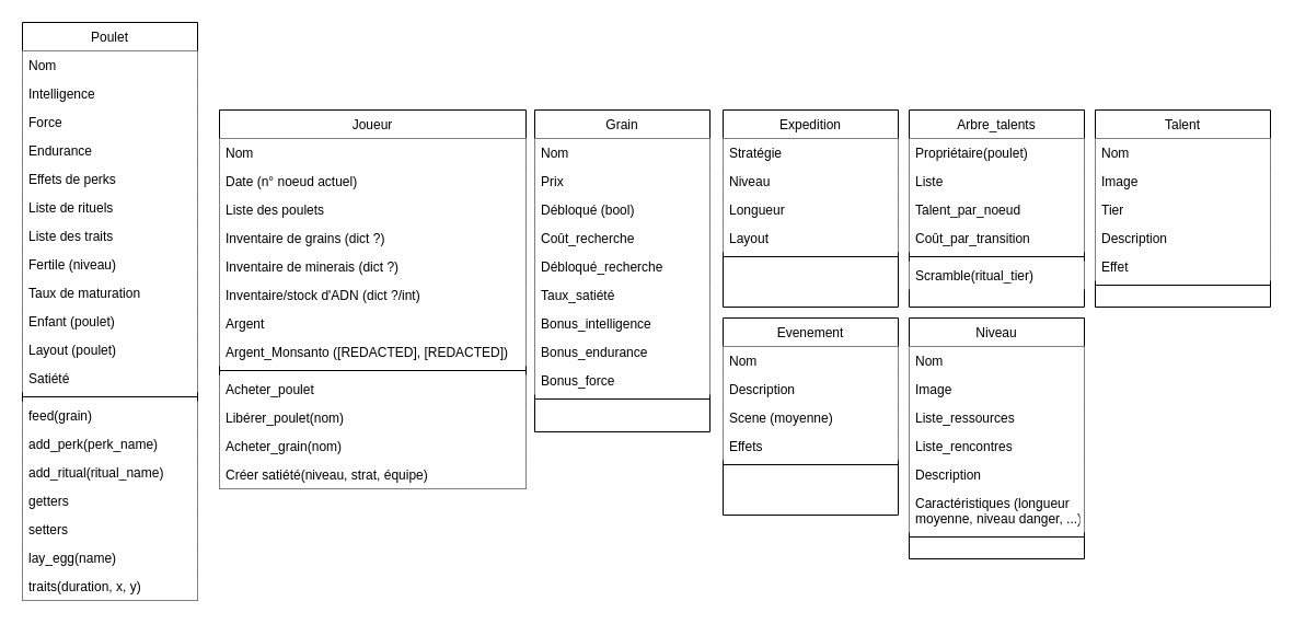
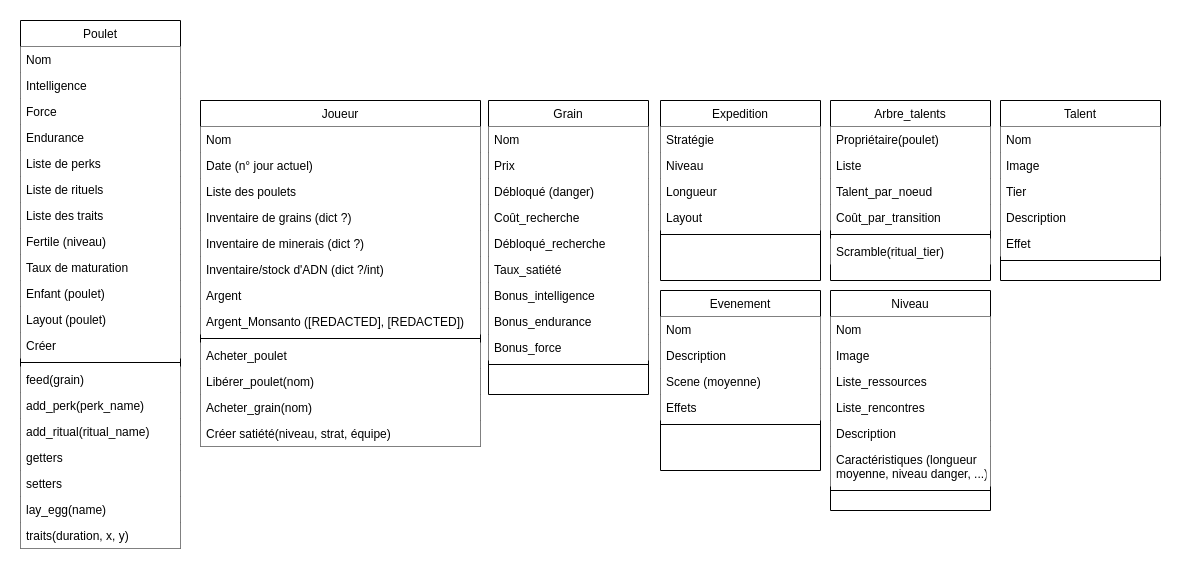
- <mxCell id="7" value="Effets de perks" style="text;align=left;verticalAlign=top;spacingLeft=4;spacingRight=4;overflow=hidden;rotatable=0;points=[[0,0.5],[1,0.5]];portConstraint=eastwest;rounded=0;shadow=0;html=0;labelBackgroundColor=#FFFFFF;fillColor=default;" parent="2" vertex="1"><mxGeometry y="130" width="160" height="26" as="geometry" /></mxCell>
+ <mxCell id="7" value="Liste de perks" style="text;align=left;verticalAlign=top;spacingLeft=4;spacingRight=4;overflow=hidden;rotatable=0;points=[[0,0.5],[1,0.5]];portConstraint=eastwest;rounded=0;shadow=0;html=0;labelBackgroundColor=#FFFFFF;fillColor=default;" parent="2" vertex="1"><mxGeometry y="130" width="160" height="26" as="geometry" /></mxCell>
- <mxCell id="36" value="Date (n° noeud actuel)" style="text;align=left;verticalAlign=top;spacingLeft=4;spacingRight=4;overflow=hidden;rotatable=0;points=[[0,0.5],[1,0.5]];portConstraint=eastwest;rounded=0;shadow=0;html=0;labelBackgroundColor=#FFFFFF;fillColor=default;" parent="34" vertex="1"><mxGeometry y="52" width="280" height="26" as="geometry" /></mxCell>
+ <mxCell id="36" value="Date (n° jour actuel)" style="text;align=left;verticalAlign=top;spacingLeft=4;spacingRight=4;overflow=hidden;rotatable=0;points=[[0,0.5],[1,0.5]];portConstraint=eastwest;rounded=0;shadow=0;html=0;labelBackgroundColor=#FFFFFF;fillColor=default;" parent="34" vertex="1"><mxGeometry y="52" width="280" height="26" as="geometry" /></mxCell>
- <mxCell id="26" value="Débloqué (bool)" style="text;align=left;verticalAlign=top;spacingLeft=4;spacingRight=4;overflow=hidden;rotatable=0;points=[[0,0.5],[1,0.5]];portConstraint=eastwest;rounded=0;shadow=0;html=0;labelBackgroundColor=#FFFFFF;fillColor=default;" parent="23" vertex="1"><mxGeometry y="78" width="160" height="26" as="geometry" /></mxCell>
+ <mxCell id="26" value="Débloqué (danger)" style="text;align=left;verticalAlign=top;spacingLeft=4;spacingRight=4;overflow=hidden;rotatable=0;points=[[0,0.5],[1,0.5]];portConstraint=eastwest;rounded=0;shadow=0;html=0;labelBackgroundColor=#FFFFFF;fillColor=default;" parent="23" vertex="1"><mxGeometry y="78" width="160" height="26" as="geometry" /></mxCell>
- <mxCell id="14" value="Satiété" style="text;align=left;verticalAlign=top;spacingLeft=4;spacingRight=4;overflow=hidden;rotatable=0;points=[[0,0.5],[1,0.5]];portConstraint=eastwest;labelBackgroundColor=#FFFFFF;fillColor=default;" parent="2" vertex="1"><mxGeometry y="312" width="160" height="26" as="geometry" /></mxCell>
+ <mxCell id="14" value="Créer" style="text;align=left;verticalAlign=top;spacingLeft=4;spacingRight=4;overflow=hidden;rotatable=0;points=[[0,0.5],[1,0.5]];portConstraint=eastwest;labelBackgroundColor=#FFFFFF;fillColor=default;" parent="2" vertex="1"><mxGeometry y="312" width="160" height="26" as="geometry" /></mxCell>
